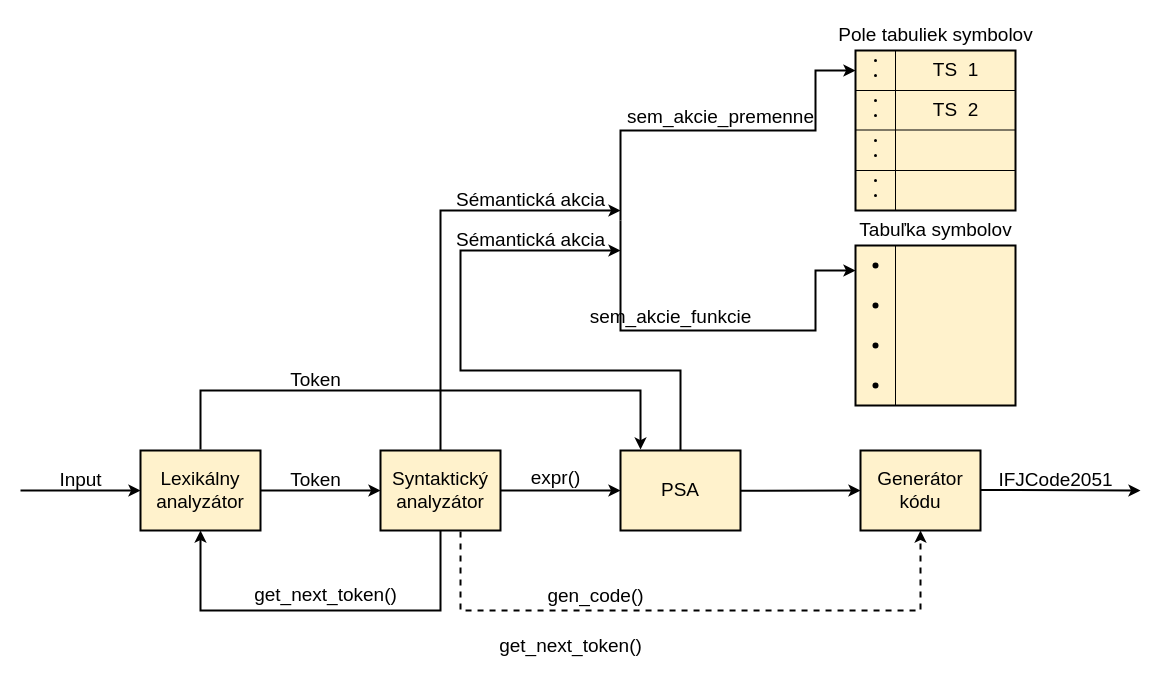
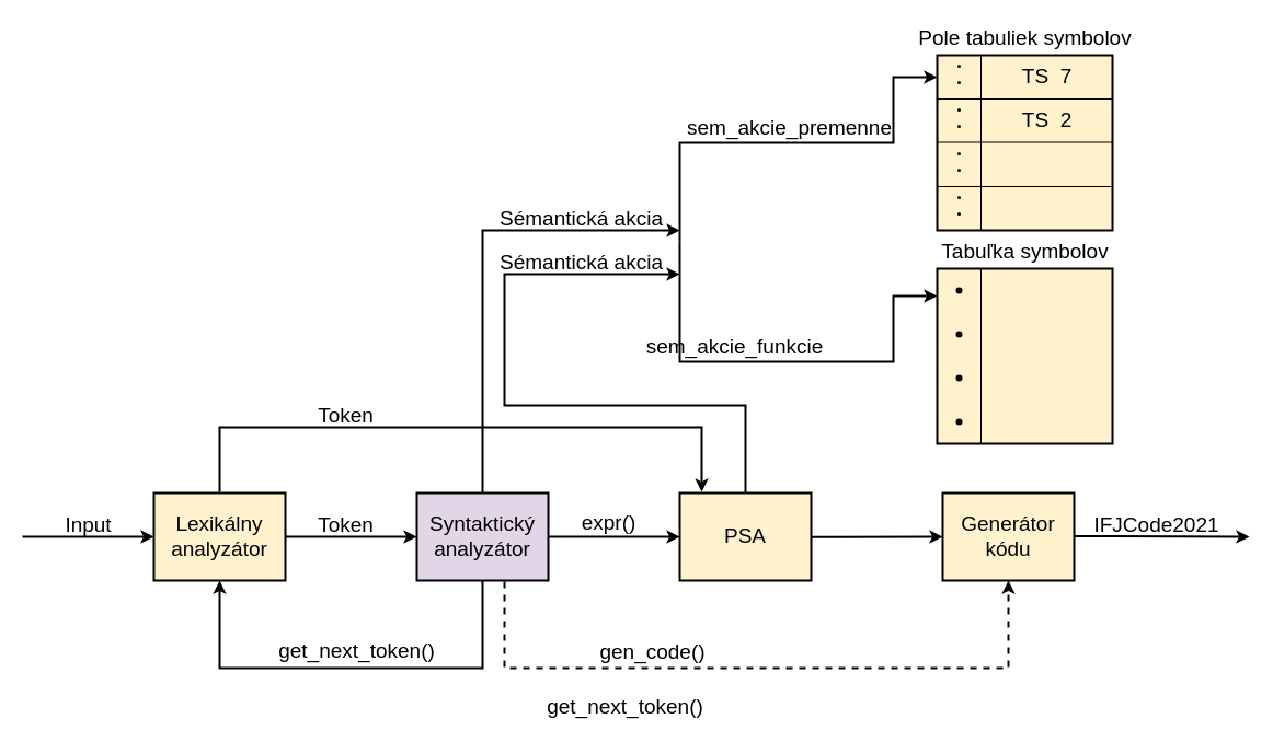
- <mxCell id="22" value="TS&amp;nbsp; 1" style="text;html=1;align=center;verticalAlign=middle;resizable=0;points=[];autosize=1;strokeColor=none;fillColor=none;fontSize=19;" parent="1" vertex="1"><mxGeometry x="925" y="55" width="60" height="30" as="geometry" /></mxCell>
+ <mxCell id="22" value="TS&amp;nbsp; 7" style="text;html=1;align=center;verticalAlign=middle;resizable=0;points=[];autosize=1;strokeColor=none;fillColor=none;fontSize=19;" parent="1" vertex="1"><mxGeometry x="925" y="55" width="60" height="30" as="geometry" /></mxCell>
- <mxCell id="49" value="IFJCode2051" style="text;html=1;align=center;verticalAlign=middle;resizable=0;points=[];autosize=1;strokeColor=none;fillColor=none;fontSize=19;" parent="1" vertex="1"><mxGeometry x="990" y="465" width="130" height="30" as="geometry" /></mxCell>
+ <mxCell id="49" value="IFJCode2021" style="text;html=1;align=center;verticalAlign=middle;resizable=0;points=[];autosize=1;strokeColor=none;fillColor=none;fontSize=19;" parent="1" vertex="1"><mxGeometry x="990" y="465" width="130" height="30" as="geometry" /></mxCell>
- <mxCell id="6" value="&lt;font style=&quot;font-size: 19px&quot;&gt;Syntaktický analyzátor&lt;/font&gt;" style="rounded=0;whiteSpace=wrap;html=1;strokeWidth=2;fillColor=#fff2cc;strokeColor=#000000;" parent="1" vertex="1"><mxGeometry x="380" y="450" width="120" height="80" as="geometry" /></mxCell>
+ <mxCell id="6" value="&lt;font style=&quot;font-size: 19px&quot;&gt;Syntaktický analyzátor&lt;/font&gt;" style="rounded=0;whiteSpace=wrap;html=1;strokeWidth=2;fillColor=#e1d5e7;strokeColor=#000000;" parent="1" vertex="1"><mxGeometry x="380" y="450" width="120" height="80" as="geometry" /></mxCell>
